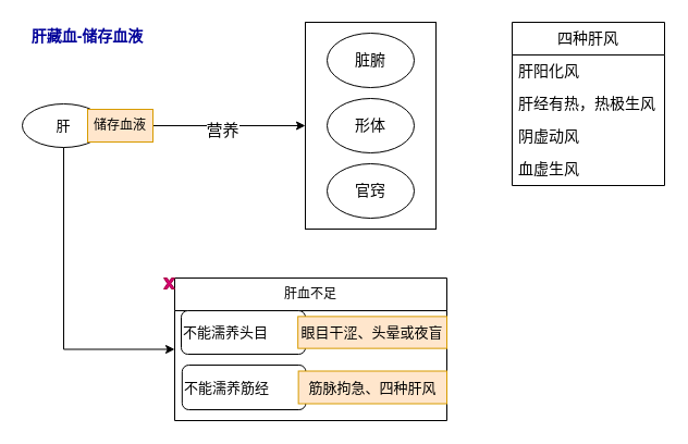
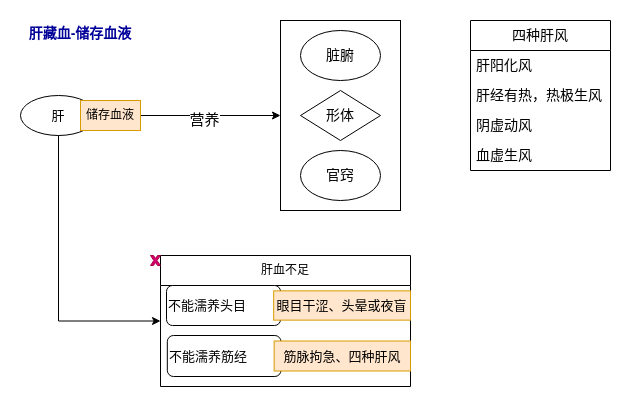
- <mxCell id="11" value="形体" style="ellipse;whiteSpace=wrap;html=1;fontSize=14;" vertex="1" parent="8"><mxGeometry x="20" y="70" width="80" height="50" as="geometry" /></mxCell>
+ <mxCell id="11" value="形体" style="rhombus;whiteSpace=wrap;html=1;fontSize=14;" vertex="1" parent="8"><mxGeometry x="20" y="70" width="80" height="50" as="geometry" /></mxCell>
